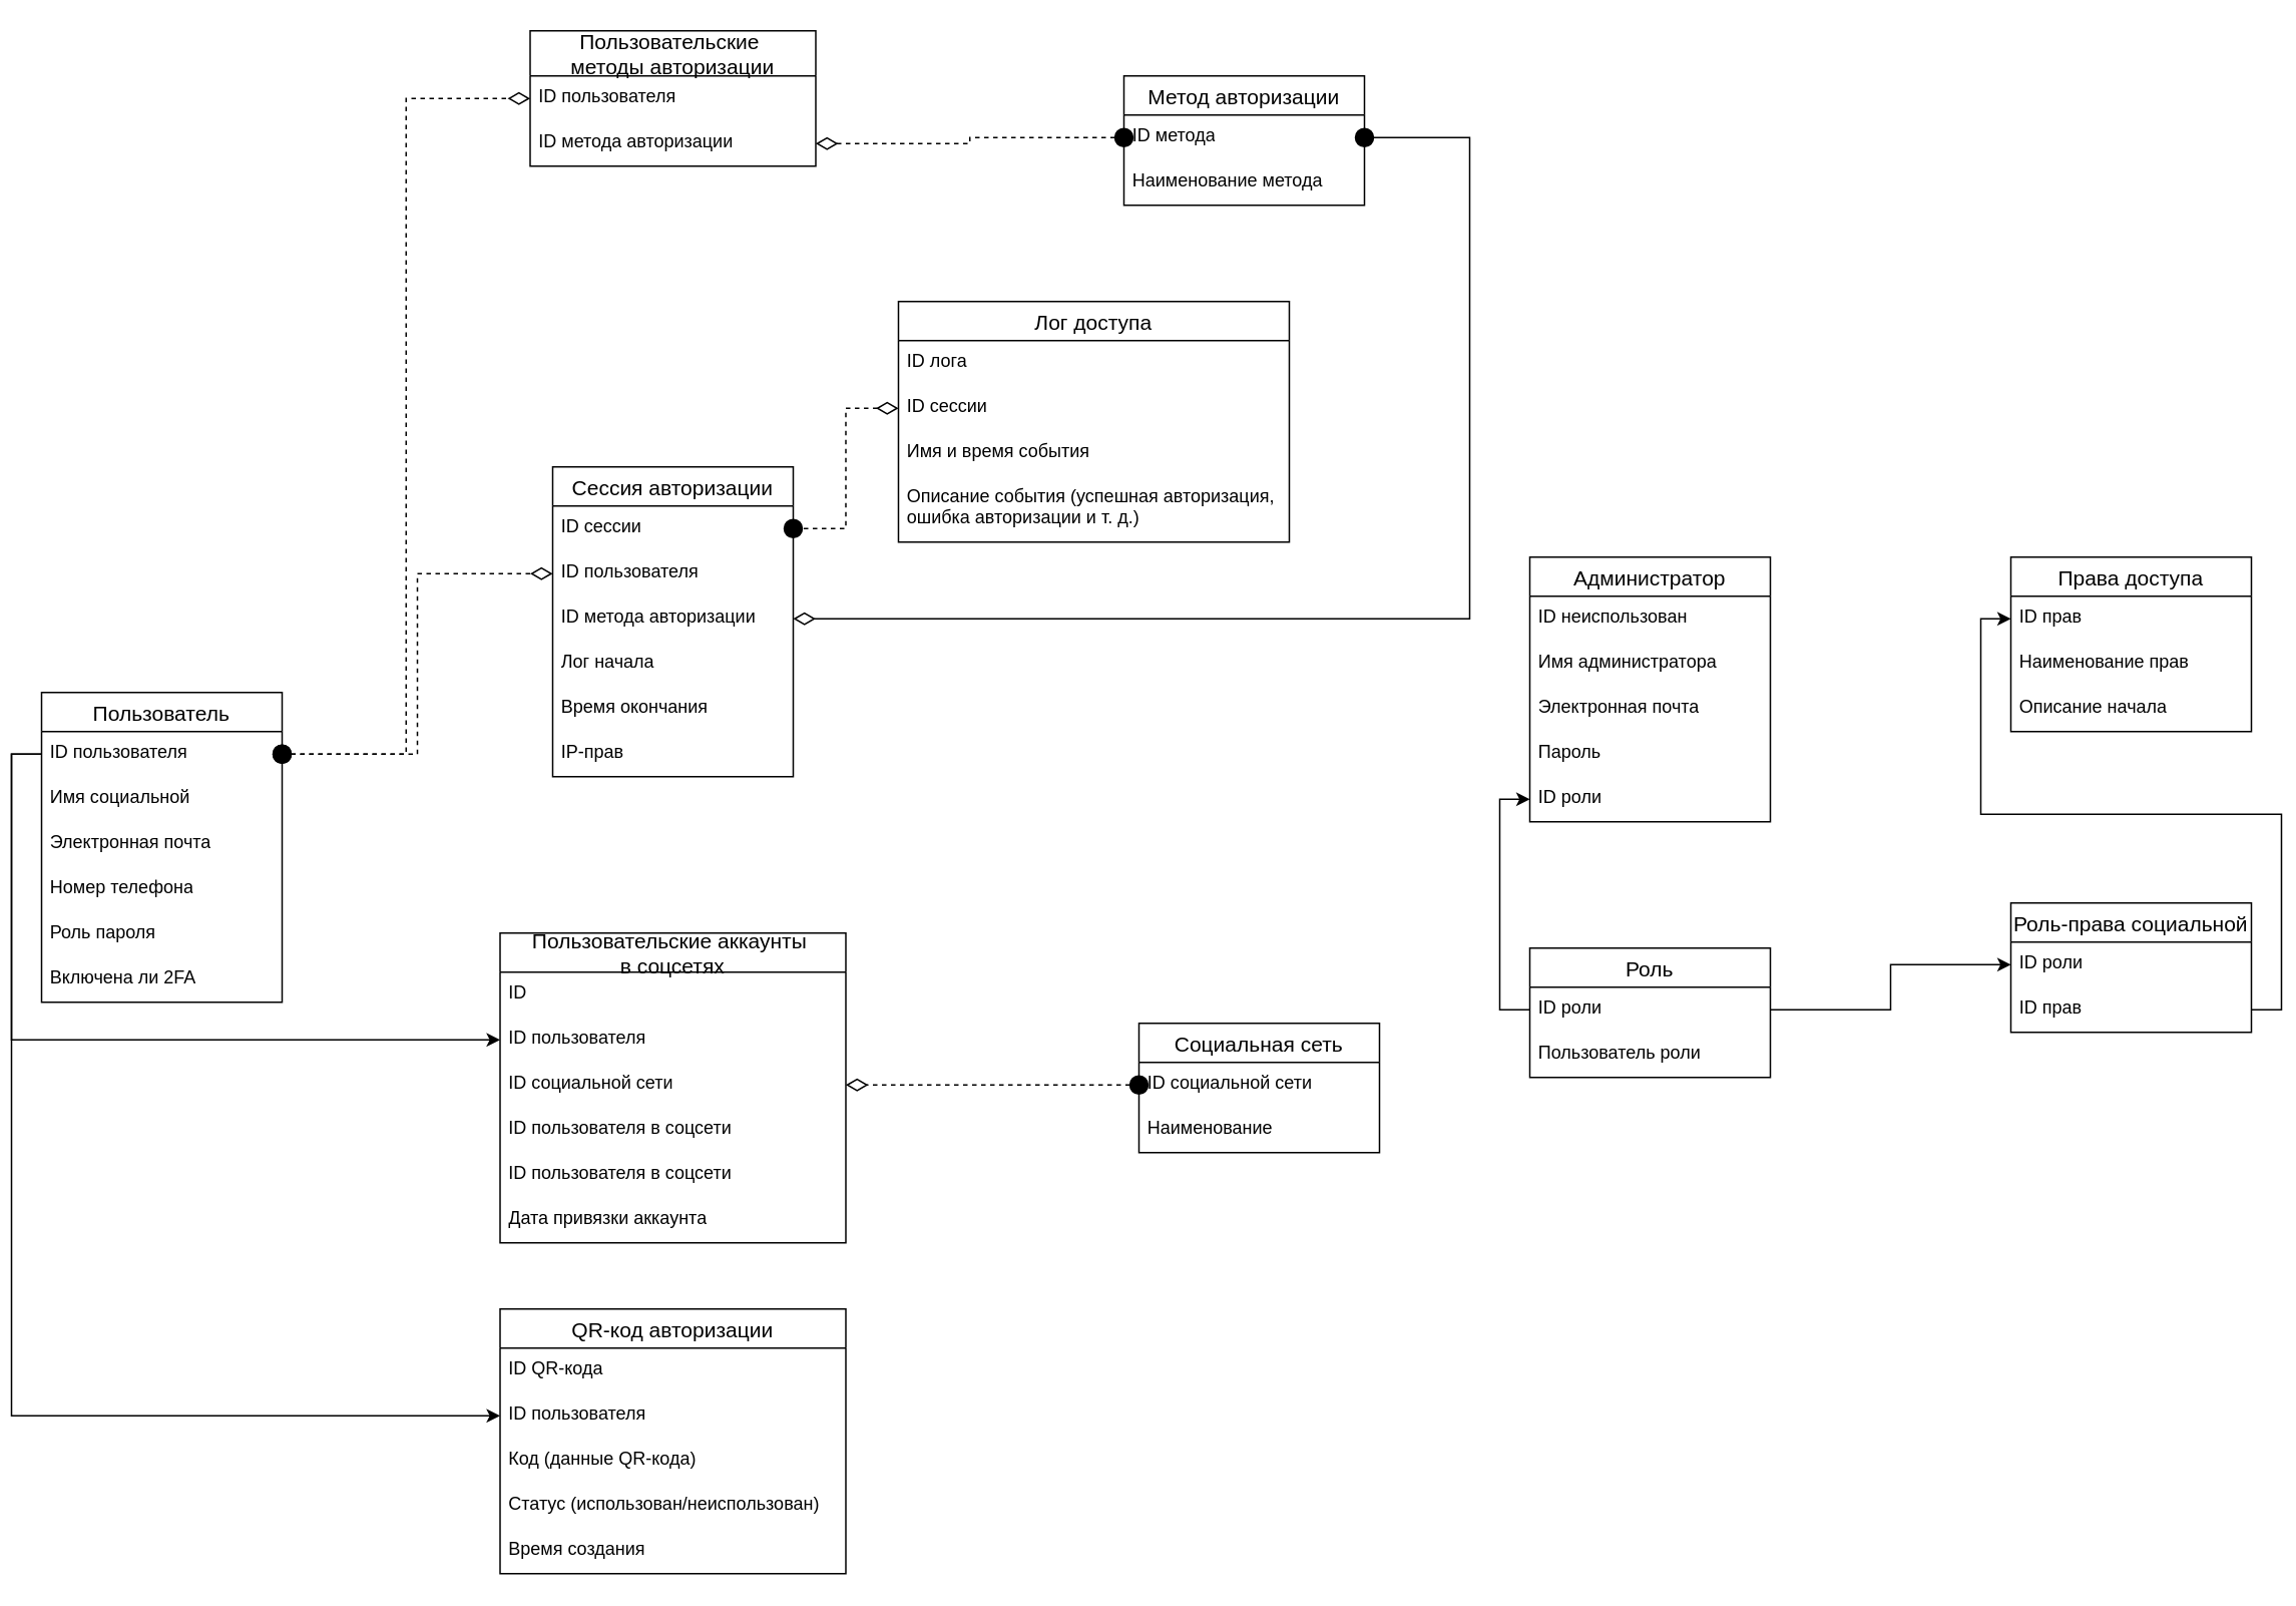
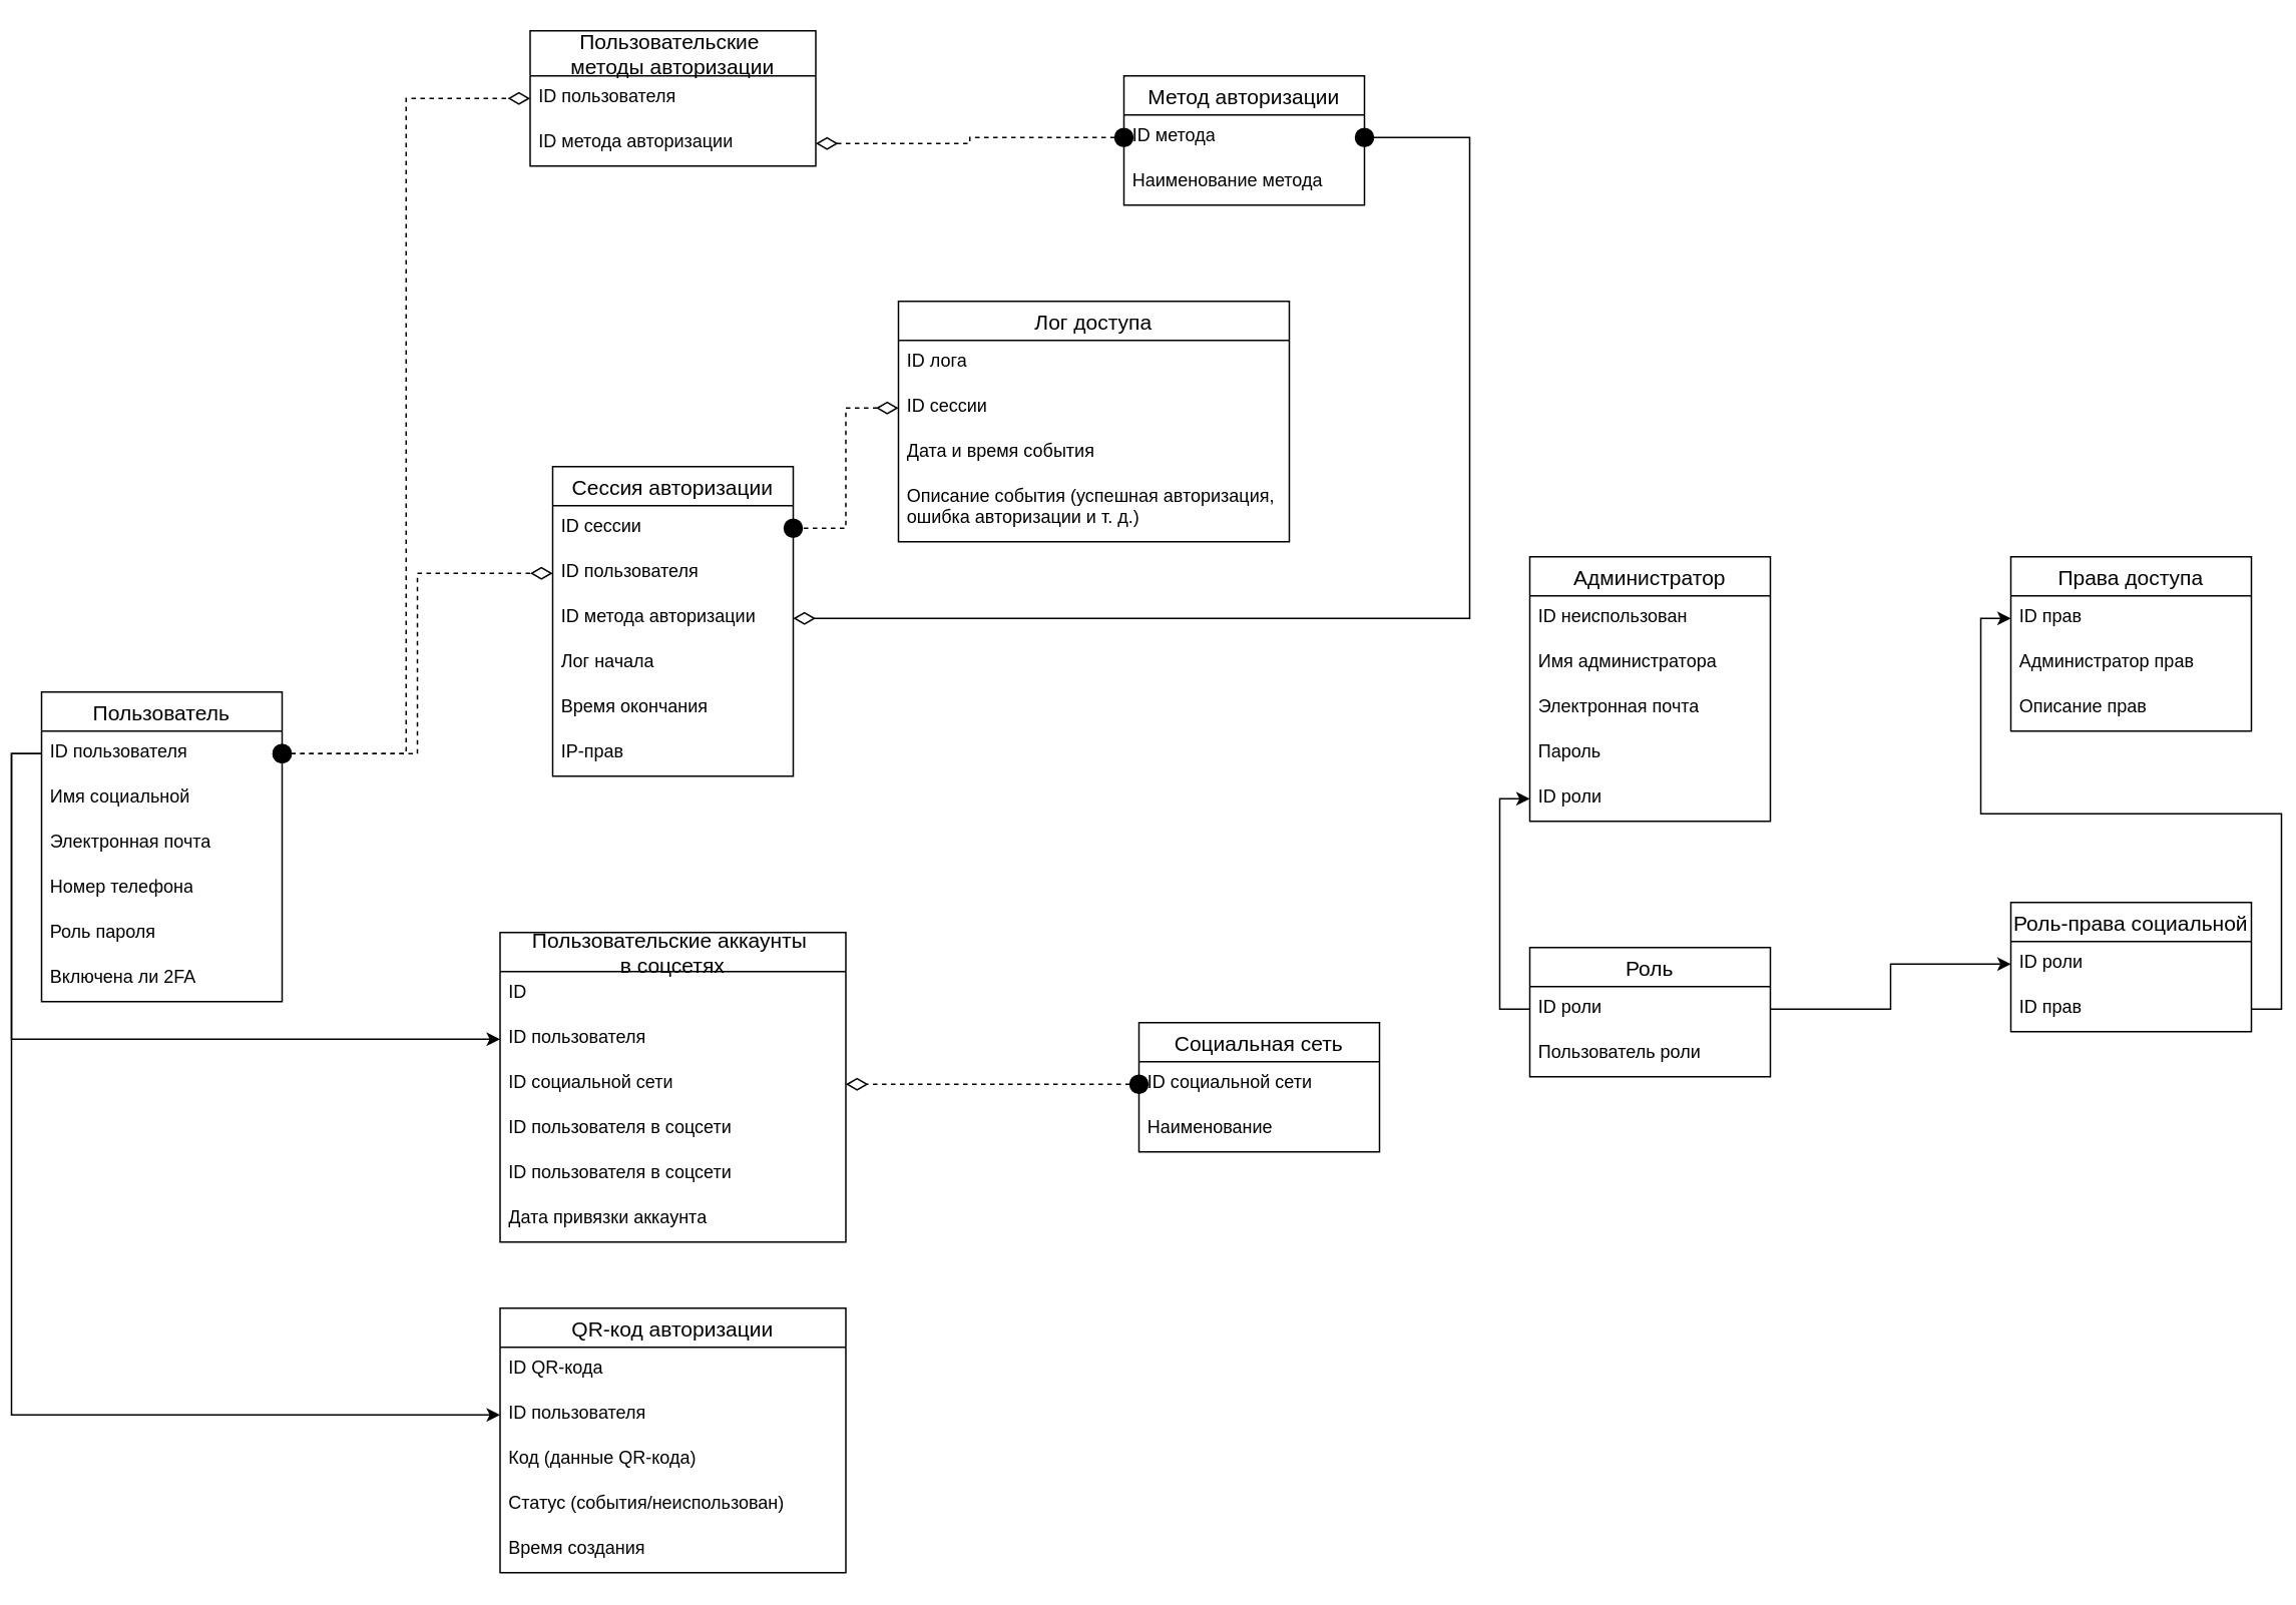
- <mxCell id="34" value="Имя и время события" style="text;strokeColor=none;fillColor=none;spacingLeft=4;spacingRight=4;overflow=hidden;rotatable=0;points=[[0,0.5],[1,0.5]];portConstraint=eastwest;fontSize=12;whiteSpace=wrap;html=1;" parent="31" vertex="1"><mxGeometry y="86" width="260" height="30" as="geometry" /></mxCell>
+ <mxCell id="34" value="Дата и время события" style="text;strokeColor=none;fillColor=none;spacingLeft=4;spacingRight=4;overflow=hidden;rotatable=0;points=[[0,0.5],[1,0.5]];portConstraint=eastwest;fontSize=12;whiteSpace=wrap;html=1;" parent="31" vertex="1"><mxGeometry y="86" width="260" height="30" as="geometry" /></mxCell>
- <mxCell id="44" value="Наименование прав" style="text;strokeColor=none;fillColor=none;spacingLeft=4;spacingRight=4;overflow=hidden;rotatable=0;points=[[0,0.5],[1,0.5]];portConstraint=eastwest;fontSize=12;whiteSpace=wrap;html=1;" parent="42" vertex="1"><mxGeometry y="56" width="160" height="30" as="geometry" /></mxCell>
+ <mxCell id="44" value="Администратор прав" style="text;strokeColor=none;fillColor=none;spacingLeft=4;spacingRight=4;overflow=hidden;rotatable=0;points=[[0,0.5],[1,0.5]];portConstraint=eastwest;fontSize=12;whiteSpace=wrap;html=1;" parent="42" vertex="1"><mxGeometry y="56" width="160" height="30" as="geometry" /></mxCell>
- <mxCell id="45" value="Описание начала" style="text;strokeColor=none;fillColor=none;spacingLeft=4;spacingRight=4;overflow=hidden;rotatable=0;points=[[0,0.5],[1,0.5]];portConstraint=eastwest;fontSize=12;whiteSpace=wrap;html=1;" parent="42" vertex="1"><mxGeometry y="86" width="160" height="30" as="geometry" /></mxCell>
+ <mxCell id="45" value="Описание прав" style="text;strokeColor=none;fillColor=none;spacingLeft=4;spacingRight=4;overflow=hidden;rotatable=0;points=[[0,0.5],[1,0.5]];portConstraint=eastwest;fontSize=12;whiteSpace=wrap;html=1;" parent="42" vertex="1"><mxGeometry y="86" width="160" height="30" as="geometry" /></mxCell>
- <mxCell id="26" value="Статус (использован/неиспользован)" style="text;strokeColor=none;fillColor=none;spacingLeft=4;spacingRight=4;overflow=hidden;rotatable=0;points=[[0,0.5],[1,0.5]];portConstraint=eastwest;fontSize=12;whiteSpace=wrap;html=1;" parent="22" vertex="1"><mxGeometry y="116" width="230" height="30" as="geometry" /></mxCell>
+ <mxCell id="26" value="Статус (события/неиспользован)" style="text;strokeColor=none;fillColor=none;spacingLeft=4;spacingRight=4;overflow=hidden;rotatable=0;points=[[0,0.5],[1,0.5]];portConstraint=eastwest;fontSize=12;whiteSpace=wrap;html=1;" parent="22" vertex="1"><mxGeometry y="116" width="230" height="30" as="geometry" /></mxCell>
